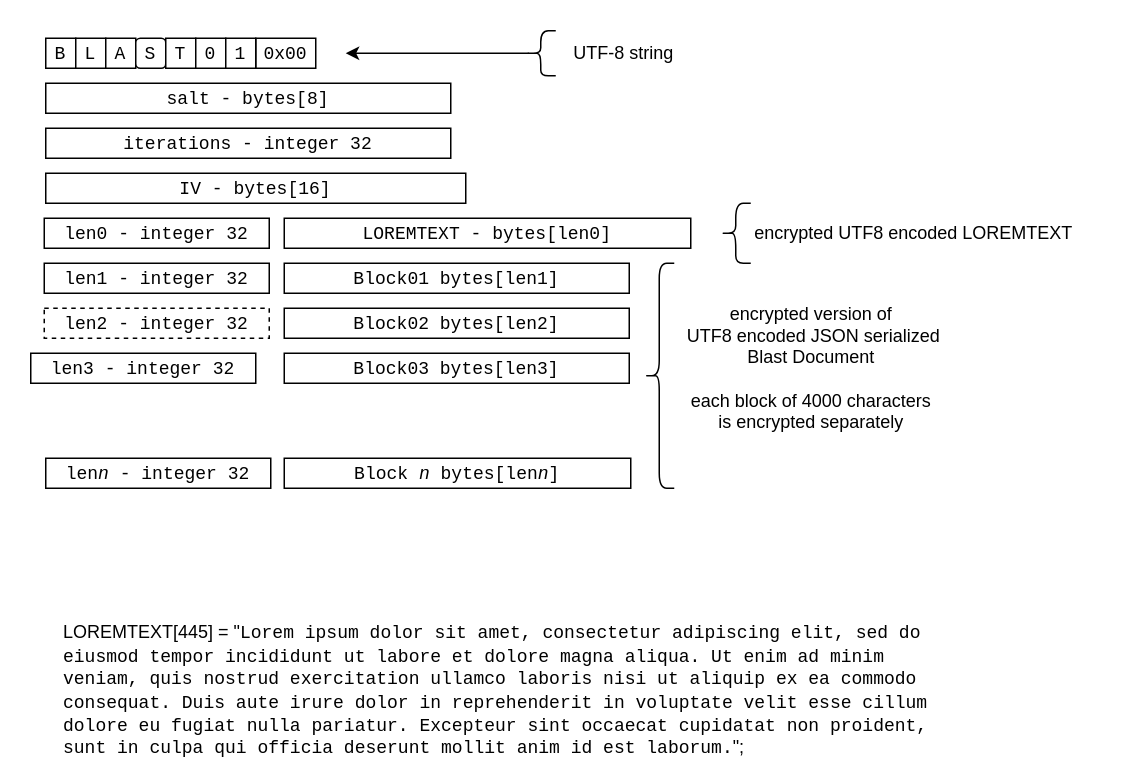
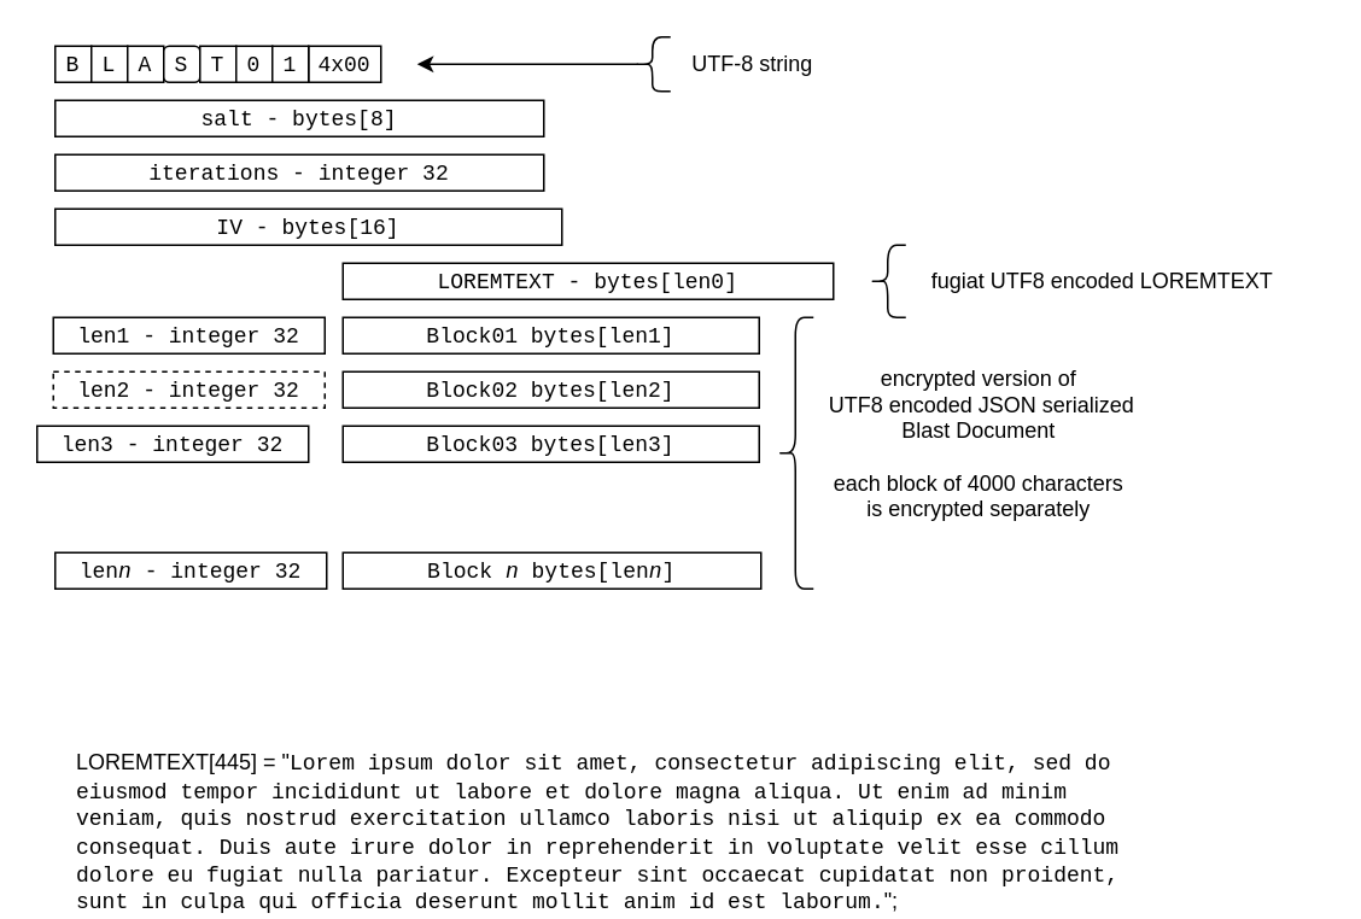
- <mxCell id="24" value="&lt;font face=&quot;Courier New&quot;&gt;0x00&lt;/font&gt;" style="rounded=0;whiteSpace=wrap;html=1;" parent="23" vertex="1"><mxGeometry x="140" width="40" height="20" as="geometry" /></mxCell>
+ <mxCell id="24" value="&lt;font face=&quot;Courier New&quot;&gt;4x00&lt;/font&gt;" style="rounded=0;whiteSpace=wrap;html=1;" parent="23" vertex="1"><mxGeometry x="140" width="40" height="20" as="geometry" /></mxCell>
- <mxCell id="18" value="&lt;font face=&quot;Courier New&quot;&gt;len0 - integer 32&lt;/font&gt;" style="rounded=0;whiteSpace=wrap;html=1;align=center;" parent="1" vertex="1"><mxGeometry x="29" y="145" width="150" height="20" as="geometry" /></mxCell>
- <mxCell id="8" value="encrypted UTF8 encoded LOREMTEXT&amp;nbsp;" style="text;html=1;align=center;verticalAlign=middle;resizable=0;points=[];autosize=1;strokeColor=none;fillColor=none;" parent="1" vertex="1"><mxGeometry x="490" y="140" width="240" height="30" as="geometry" /></mxCell>
+ <mxCell id="8" value="fugiat UTF8 encoded LOREMTEXT&amp;nbsp;" style="text;html=1;align=center;verticalAlign=middle;resizable=0;points=[];autosize=1;strokeColor=none;fillColor=none;" parent="1" vertex="1"><mxGeometry x="490" y="140" width="240" height="30" as="geometry" /></mxCell>
